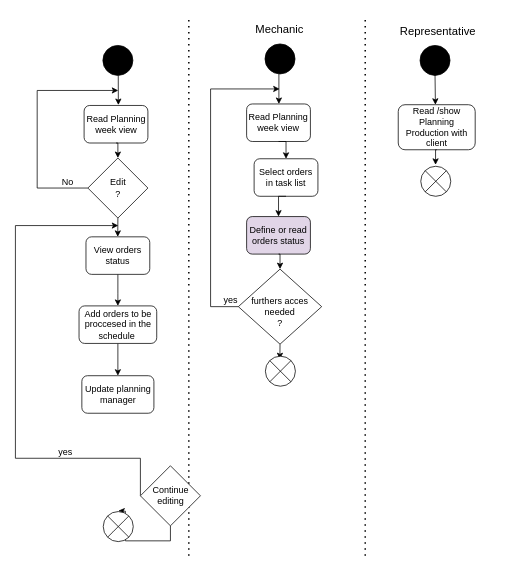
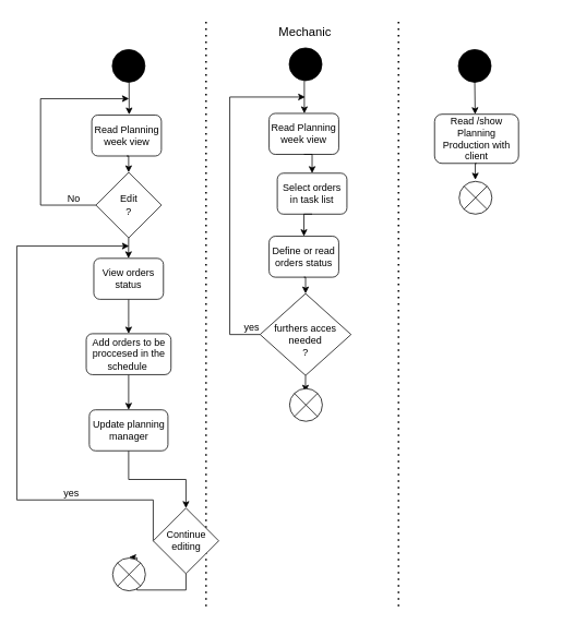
- <mxCell id="31" value="&lt;font style=&quot;font-size: 15px&quot;&gt;Representative&lt;/font&gt;" style="text;html=1;strokeColor=none;fillColor=none;align=center;verticalAlign=middle;whiteSpace=wrap;rounded=0;" parent="30" vertex="1"><mxGeometry x="199" width="120" height="20" as="geometry" /></mxCell>
- <mxCell id="52" value="Define or read orders status" style="rounded=1;whiteSpace=wrap;html=1;fillColor=#e1d5e7;" parent="46" vertex="1"><mxGeometry x="15" y="258" width="85" height="50" as="geometry" /></mxCell>
+ <mxCell id="52" value="Define or read orders status" style="rounded=1;whiteSpace=wrap;html=1;" parent="46" vertex="1"><mxGeometry x="15" y="258" width="85" height="50" as="geometry" /></mxCell>
+ <mxCell id="3" style="edgeStyle=orthogonalEdgeStyle;rounded=0;orthogonalLoop=1;jettySize=auto;html=1;exitX=0.5;exitY=1;exitDx=0;exitDy=0;entryX=0.5;entryY=0;entryDx=0;entryDy=0;" edge="1" parent="1" source="4" target="19"><mxGeometry relative="1" as="geometry" /></mxCell>
